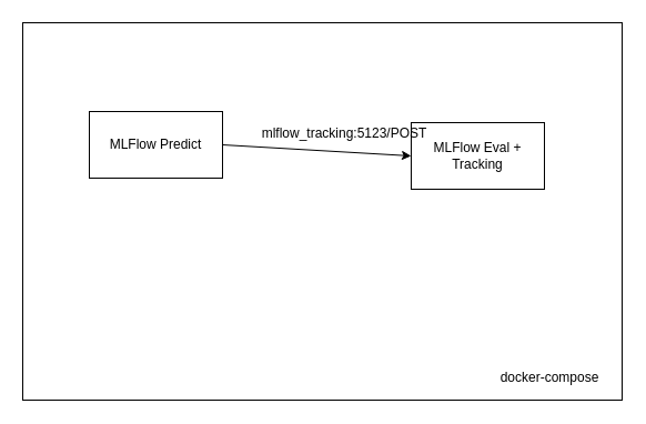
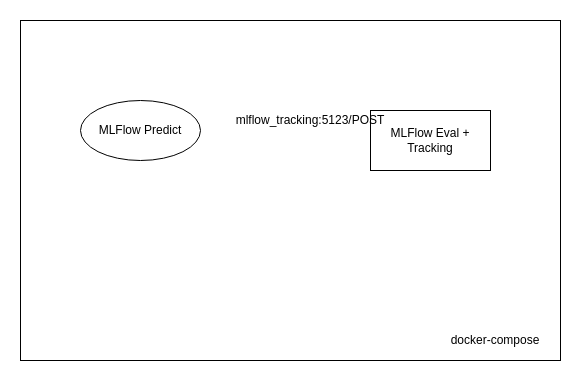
- <mxCell id="4" value="MLFlow Predict" style="rounded=0;whiteSpace=wrap;html=1;" vertex="1" parent="1"><mxGeometry x="80" y="100" width="120" height="60" as="geometry" /></mxCell>
+ <mxCell id="4" value="MLFlow Predict" style="ellipse;whiteSpace=wrap;html=1;" vertex="1" parent="1"><mxGeometry x="80" y="100" width="120" height="60" as="geometry" /></mxCell>
- <mxCell id="6" value="" style="endArrow=classic;html=1;exitX=1;exitY=0.5;exitDx=0;exitDy=0;entryX=0;entryY=0.5;entryDx=0;entryDy=0;" edge="1" parent="1" source="4" target="5"><mxGeometry width="50" height="50" relative="1" as="geometry"><mxPoint x="270" y="270" as="sourcePoint" /><mxPoint x="320" y="220" as="targetPoint" /></mxGeometry></mxCell>
